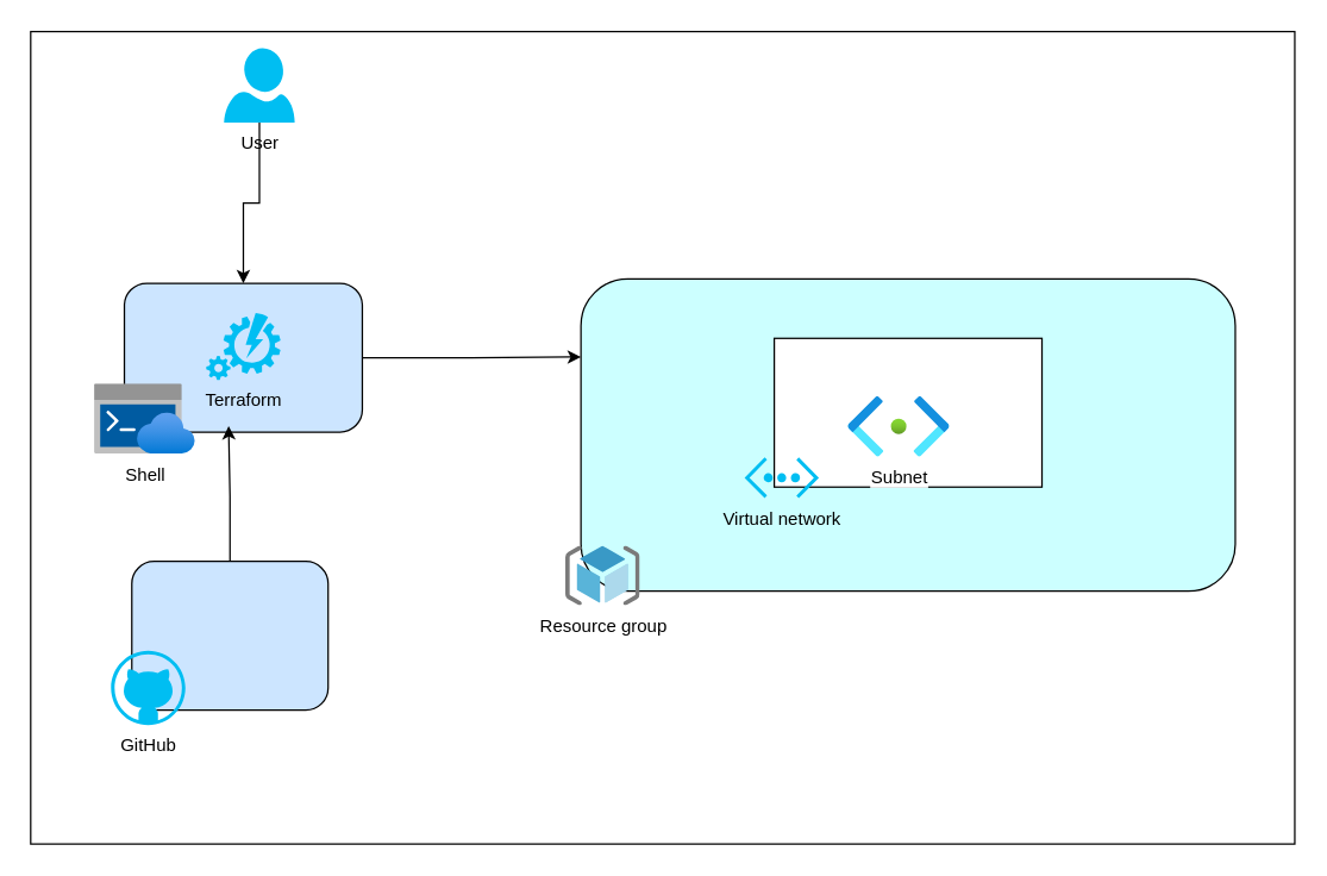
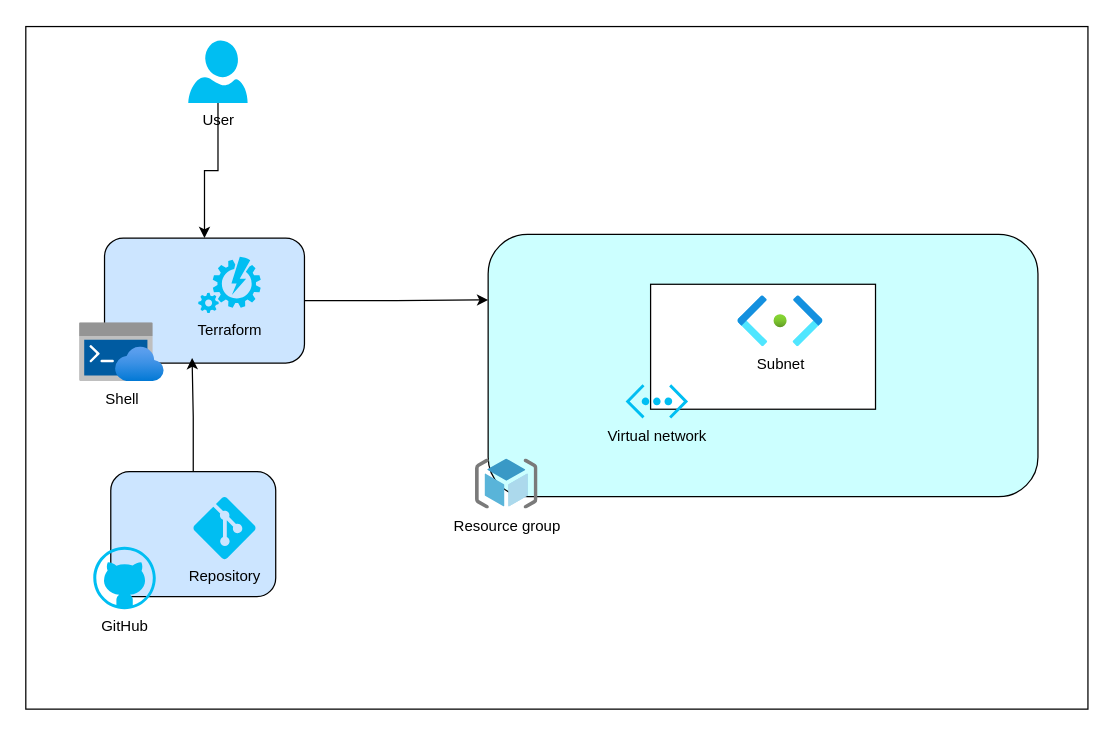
- <mxCell id="13" value="Terraform" style="verticalLabelPosition=bottom;html=1;verticalAlign=top;align=center;strokeColor=none;fillColor=#00BEF2;shape=mxgraph.azure.automation;pointerEvents=1;" vertex="1" parent="10"><mxGeometry x="75" y="20" width="50" height="45" as="geometry" /></mxCell>
+ <mxCell id="13" value="Terraform" style="verticalLabelPosition=bottom;html=1;verticalAlign=top;align=center;strokeColor=none;fillColor=#00BEF2;shape=mxgraph.azure.automation;pointerEvents=1;" vertex="1" parent="10"><mxGeometry x="95" y="15" width="50" height="45" as="geometry" /></mxCell>
- <mxCell id="8" value="Subnet" style="image;aspect=fixed;html=1;points=[];align=center;fontSize=12;image=img/lib/azure2/networking/Subnet.svg;" vertex="1" parent="1"><mxGeometry x="570" y="266.28" width="68" height="40.72" as="geometry" /></mxCell>
+ <mxCell id="8" value="Subnet" style="image;aspect=fixed;html=1;points=[];align=center;fontSize=12;image=img/lib/azure2/networking/Subnet.svg;" vertex="1" parent="1"><mxGeometry x="590" y="236.28" width="68" height="40.72" as="geometry" /></mxCell>
+ <mxCell id="17" value="Repository" style="verticalLabelPosition=bottom;html=1;verticalAlign=top;align=center;strokeColor=none;fillColor=#00BEF2;shape=mxgraph.azure.git_repository;" vertex="1" parent="14"><mxGeometry x="80" y="20" width="50" height="50" as="geometry" /></mxCell>
